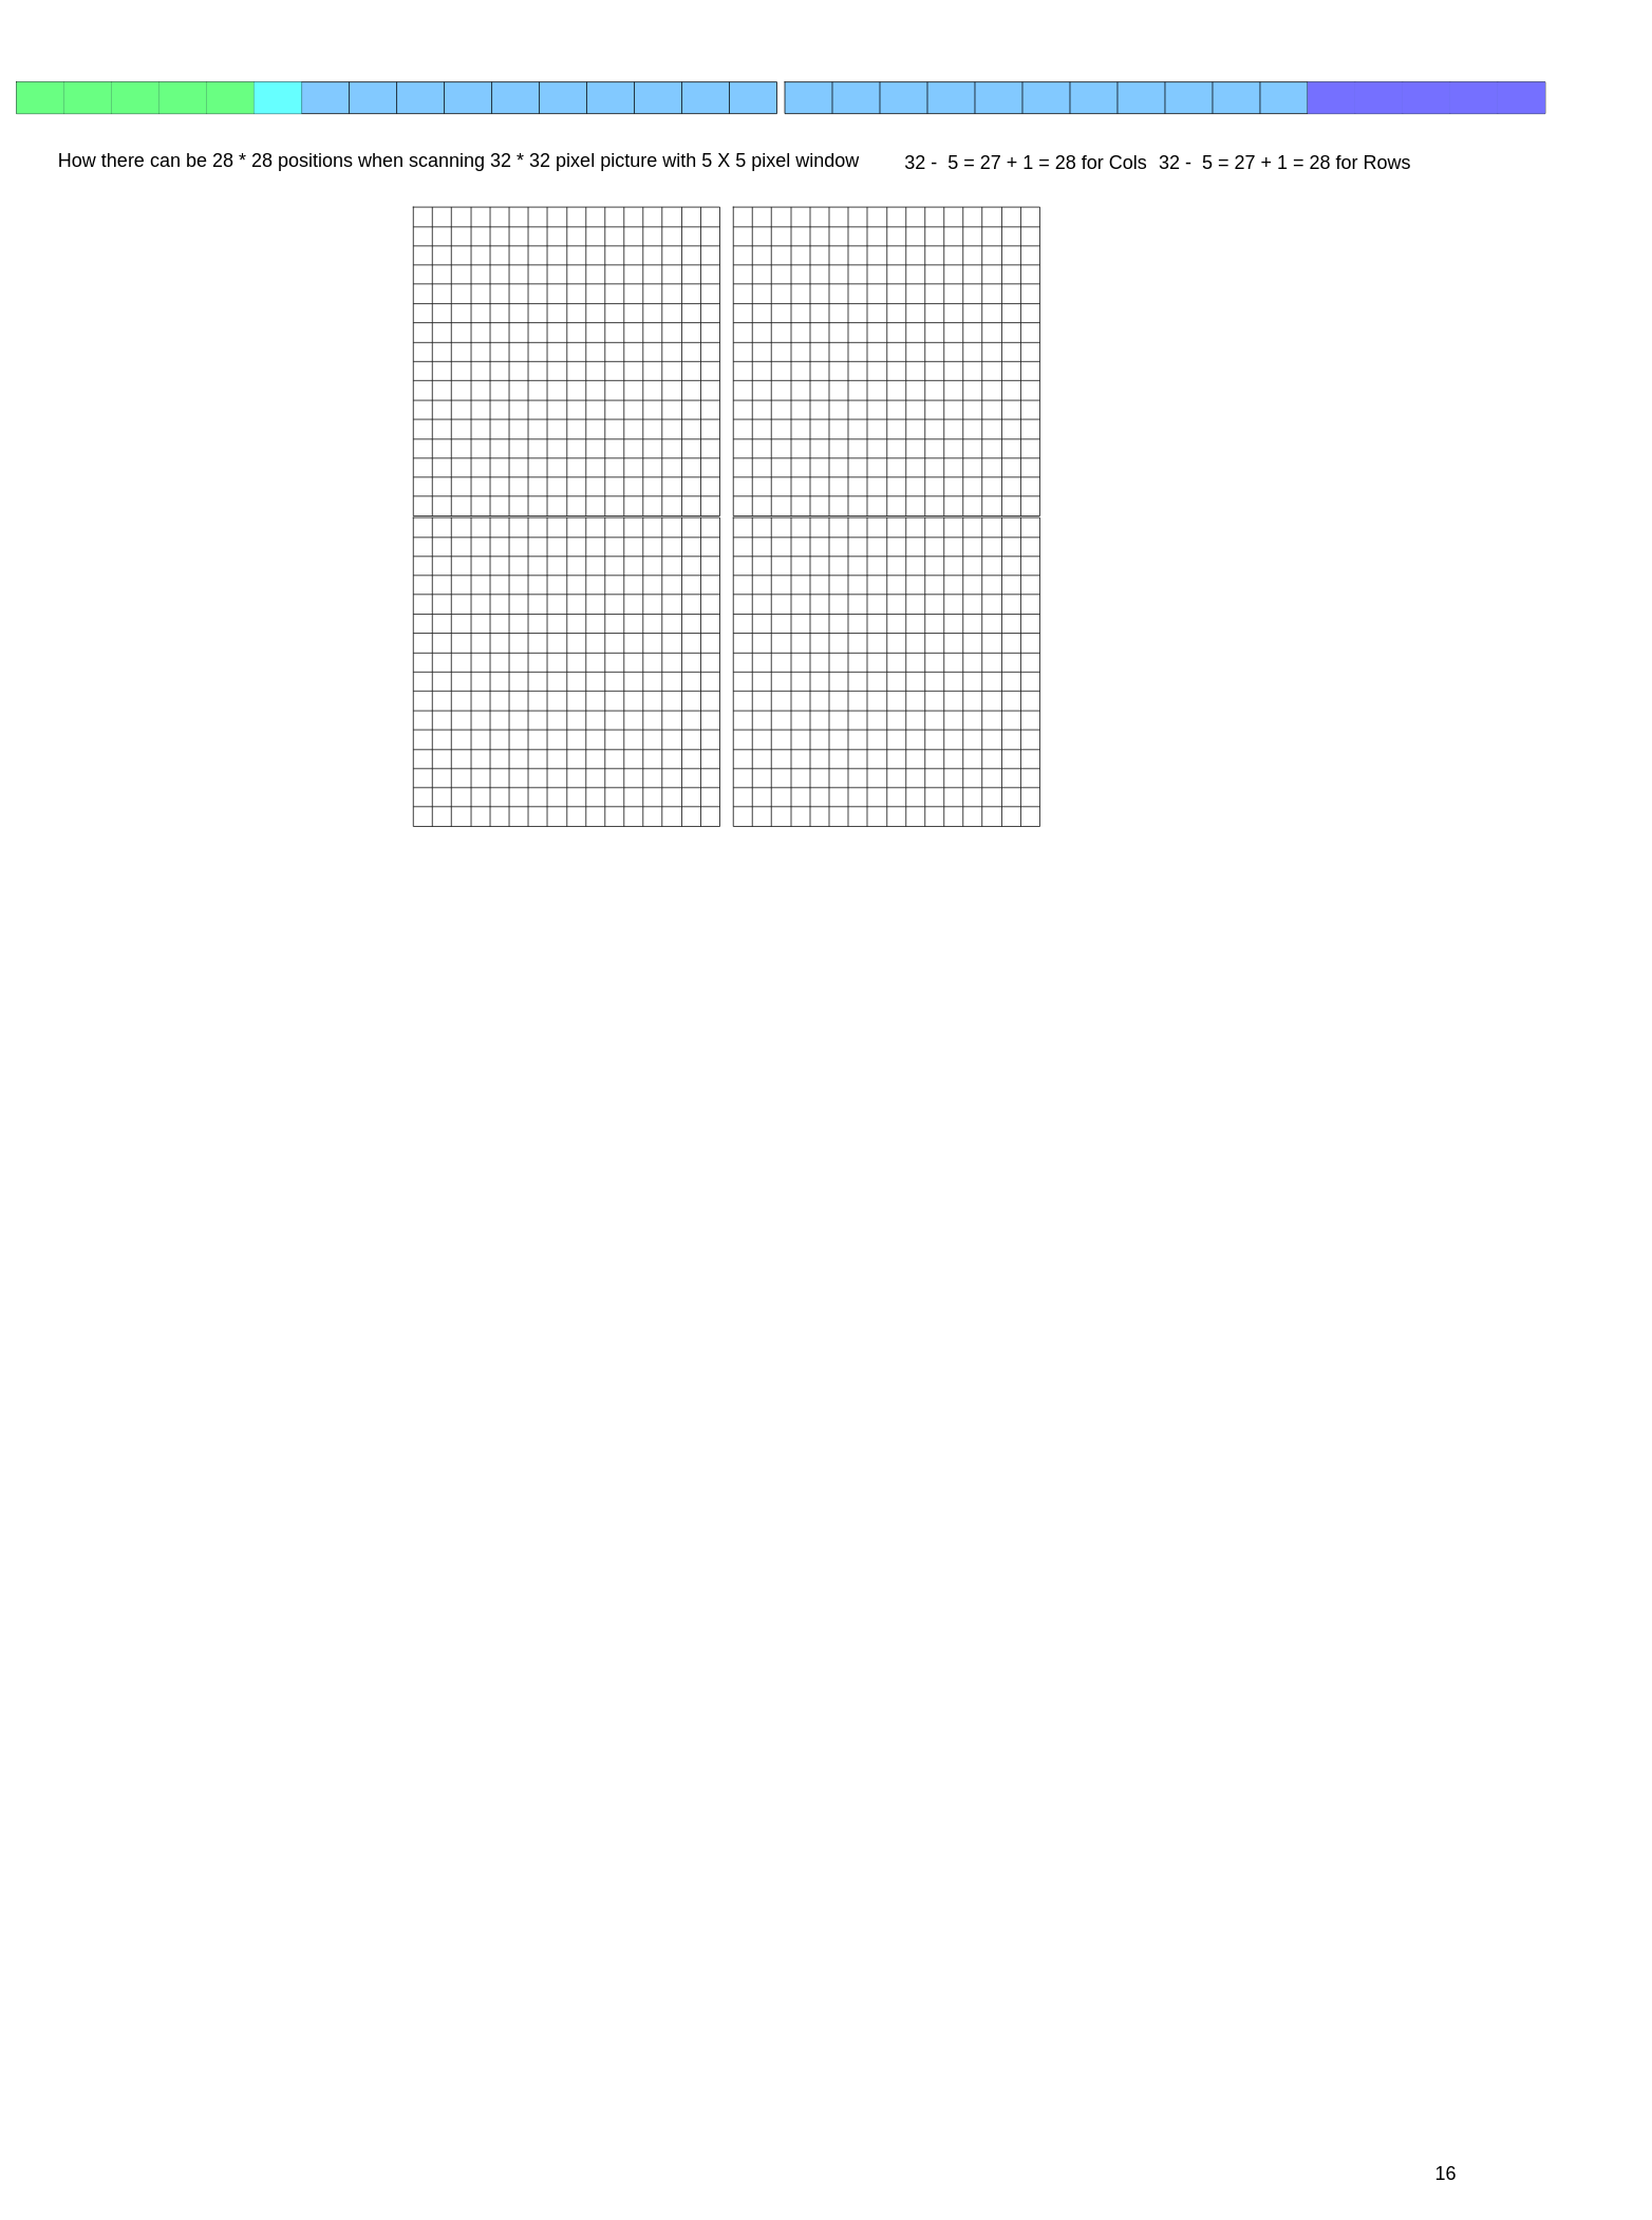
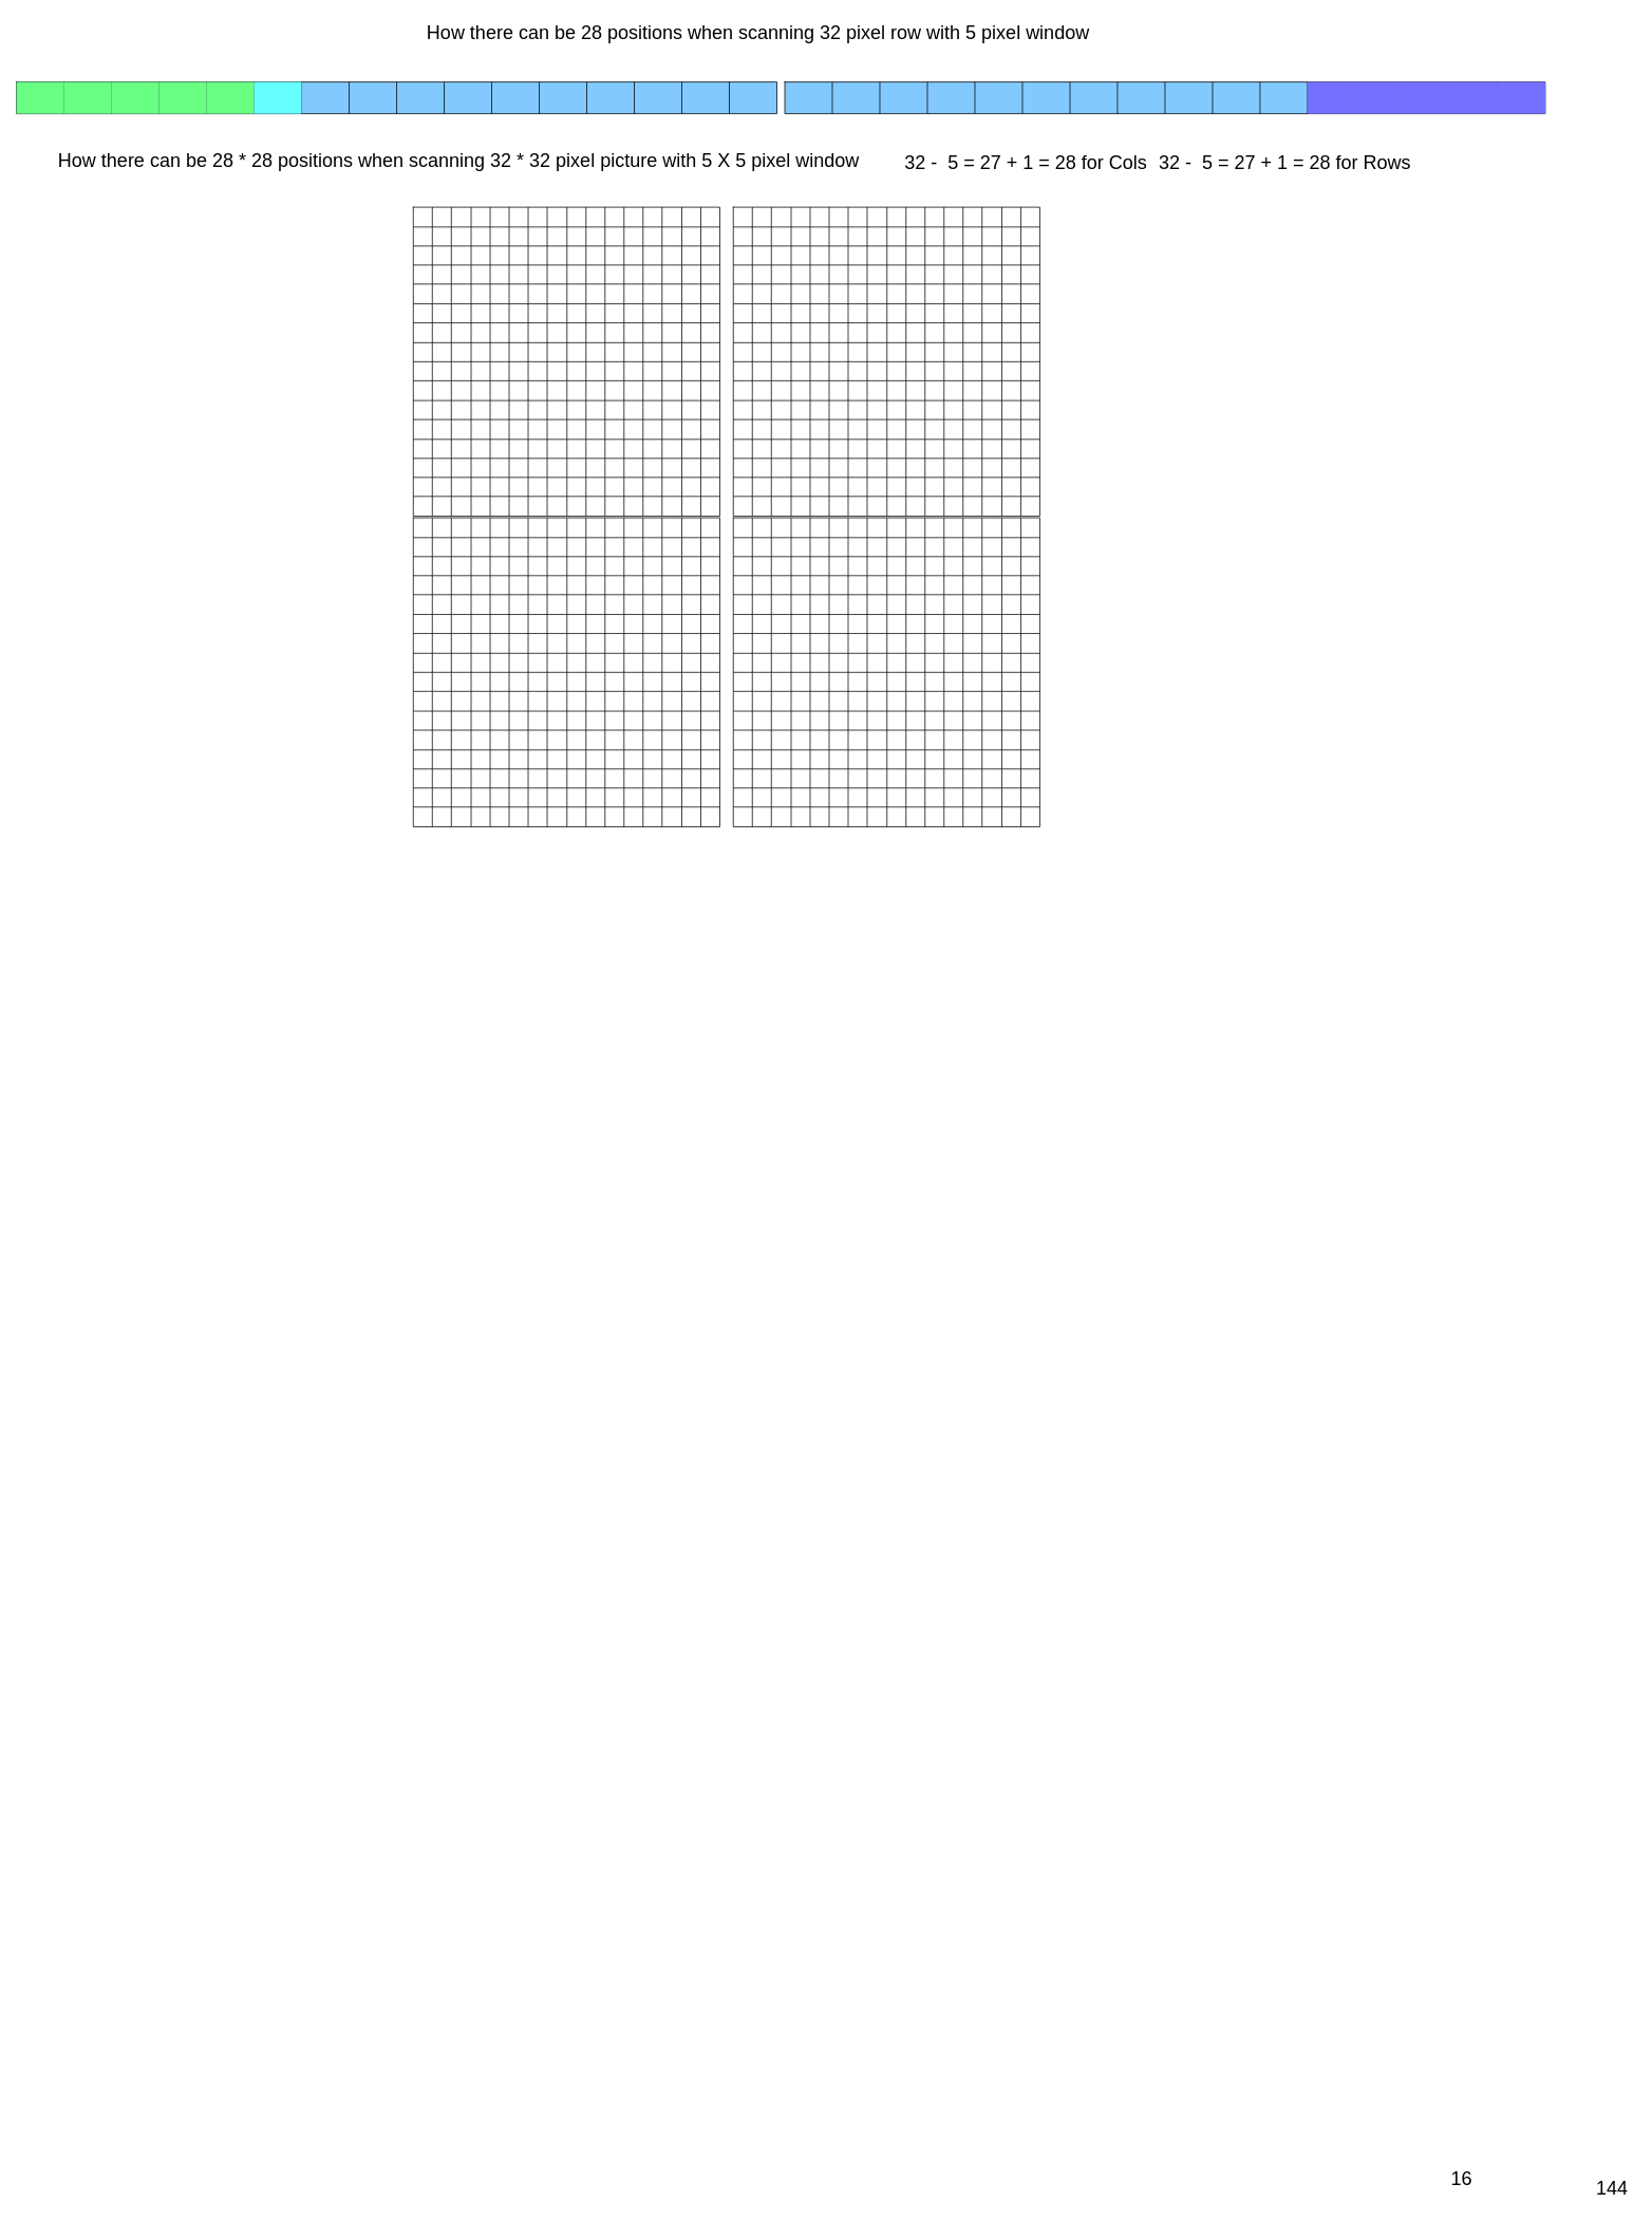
+ <mxCell id="40" value="How there can be 28 positions when scanning 32 pixel row with 5 pixel window" style="text;html=1;align=center;verticalAlign=middle;resizable=0;points=[];autosize=1;strokeColor=none;fillColor=none;fontSize=24;" vertex="1" parent="1"><mxGeometry x="529" y="20" width="854" height="41" as="geometry" /></mxCell>
- <mxCell id="2" value="&lt;font style=&quot;font-size: 24px;&quot;&gt;16&lt;/font&gt;" style="text;html=1;align=center;verticalAlign=middle;resizable=0;points=[];autosize=1;strokeColor=none;fillColor=none;" vertex="1" parent="1"><mxGeometry x="1801.5" y="2723" width="45" height="41" as="geometry" /></mxCell>
+ <mxCell id="2" value="&lt;font style=&quot;font-size: 24px;&quot;&gt;16&lt;/font&gt;" style="text;html=1;align=center;verticalAlign=middle;resizable=0;points=[];autosize=1;strokeColor=none;fillColor=none;" vertex="1" parent="1"><mxGeometry x="1821.5" y="2728" width="45" height="41" as="geometry" /></mxCell>
+ <mxCell id="3" value="&lt;span style=&quot;font-size: 24px;&quot;&gt;144&lt;/span&gt;" style="text;html=1;align=center;verticalAlign=middle;resizable=0;points=[];autosize=1;strokeColor=none;fillColor=none;" vertex="1" parent="1"><mxGeometry x="2005" y="2740" width="58" height="41" as="geometry" /></mxCell>
